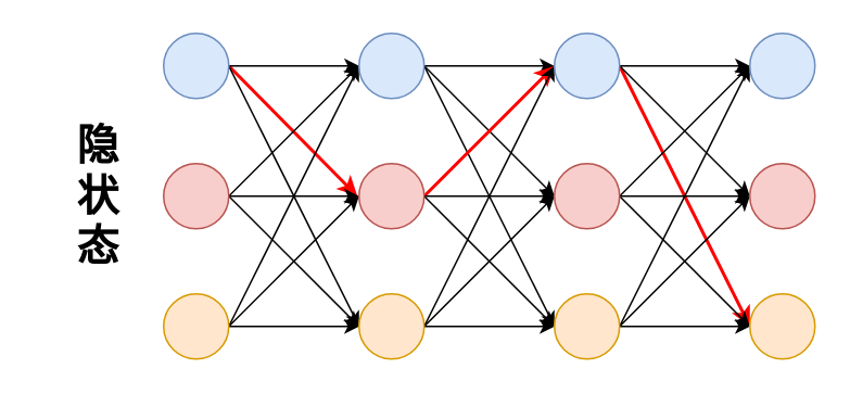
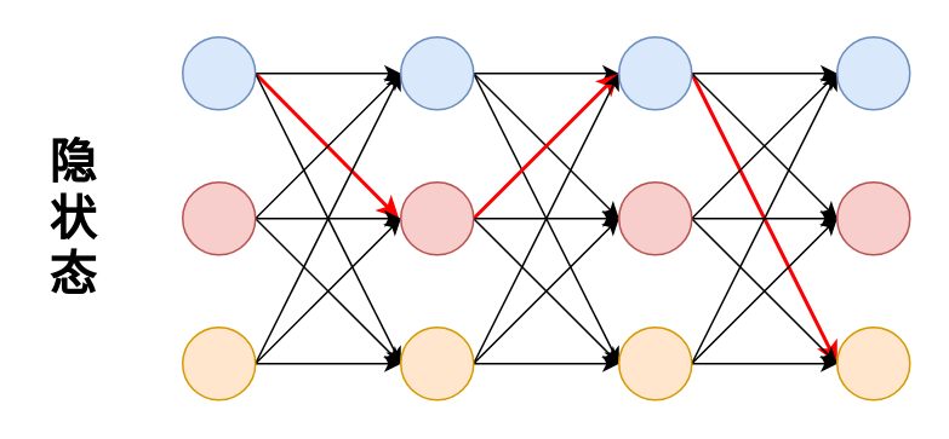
- <mxCell id="41" value="隐&lt;br style=&quot;font-size: 26px;&quot;&gt;状&lt;br style=&quot;font-size: 26px;&quot;&gt;态" style="text;html=1;strokeColor=none;fillColor=none;align=center;verticalAlign=middle;whiteSpace=wrap;rounded=0;fontStyle=1;fontSize=26;" vertex="1" parent="1"><mxGeometry x="40" y="50" width="40" height="140" as="geometry" /></mxCell>
+ <mxCell id="41" value="隐&lt;br style=&quot;font-size: 26px;&quot;&gt;状&lt;br style=&quot;font-size: 26px;&quot;&gt;态" style="text;html=1;strokeColor=none;fillColor=none;align=center;verticalAlign=middle;whiteSpace=wrap;rounded=0;fontStyle=1;fontSize=26;" vertex="1" parent="1"><mxGeometry x="20" y="50" width="40" height="140" as="geometry" /></mxCell>
